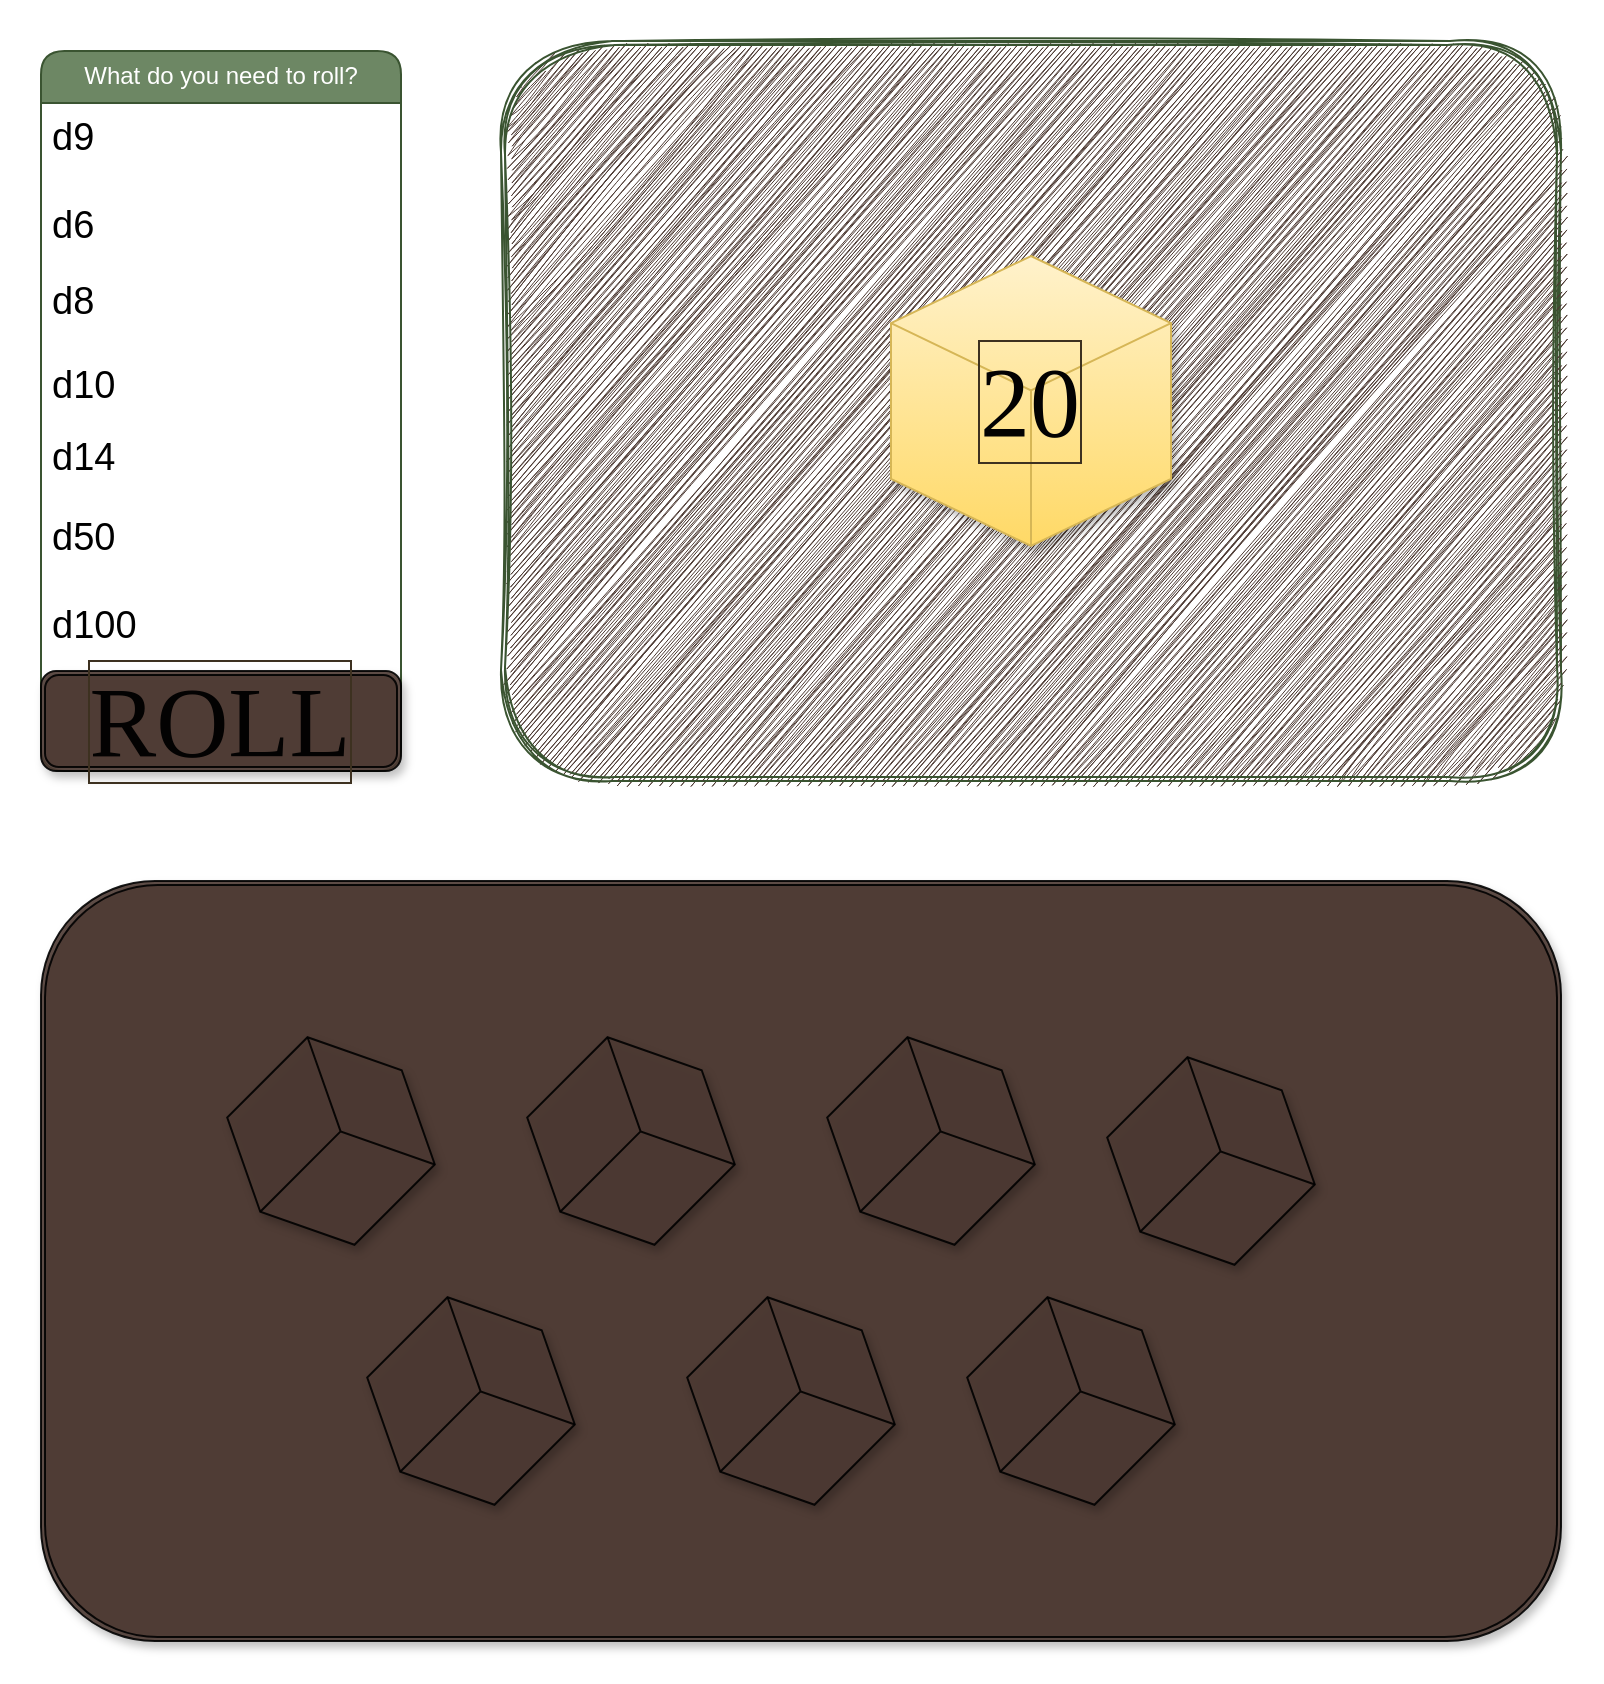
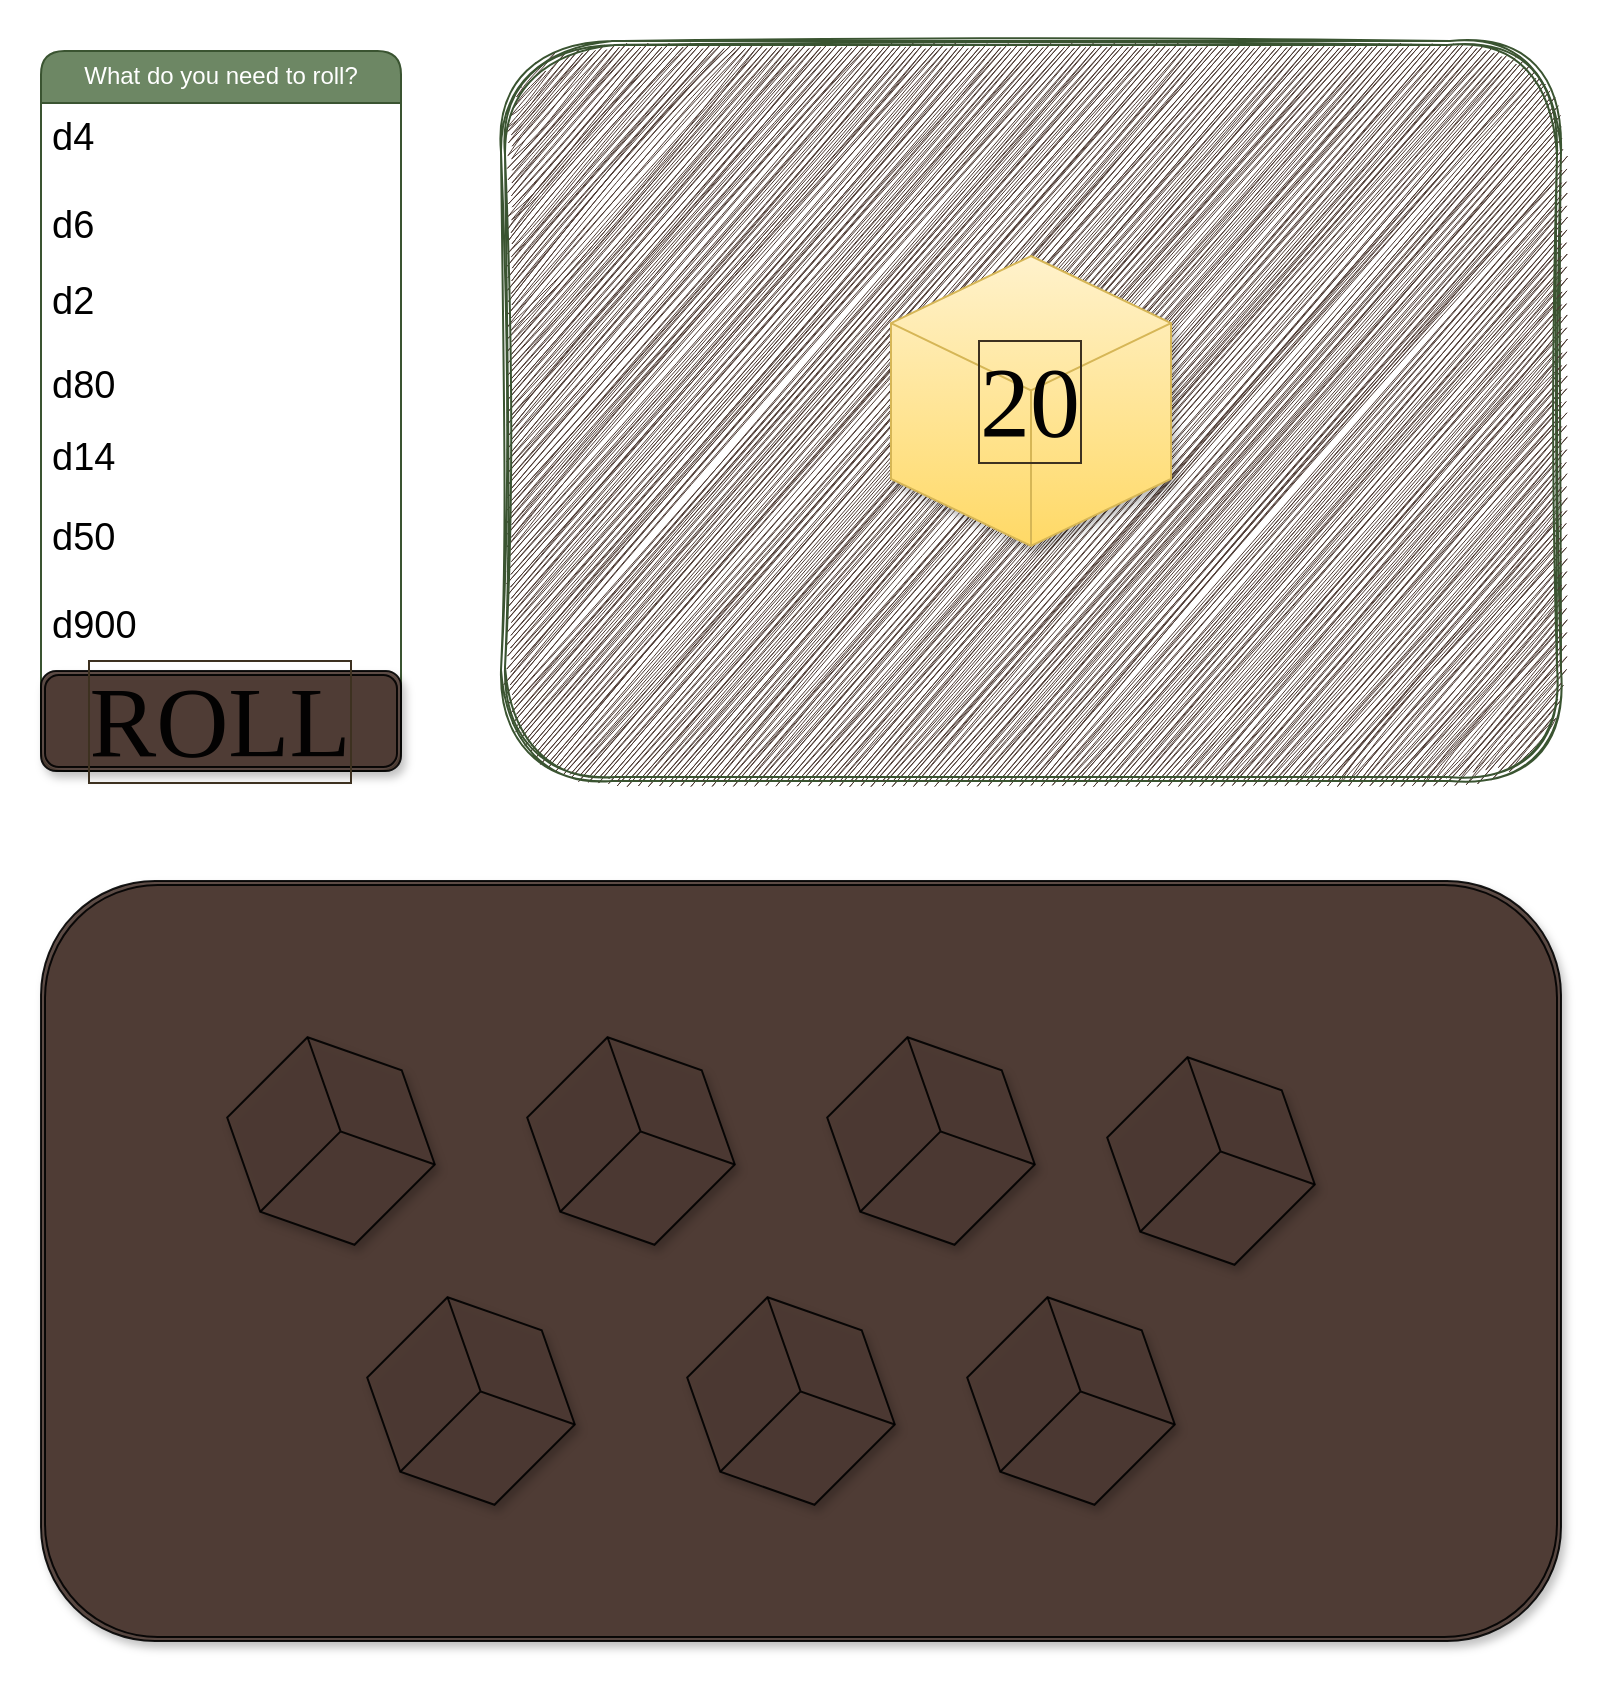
- <mxCell id="3" value="&lt;span style=&quot;background-color: initial; font-size: 19px;&quot;&gt;d9&lt;/span&gt;" style="text;strokeColor=none;fillColor=none;align=left;verticalAlign=top;spacingLeft=4;spacingRight=4;overflow=hidden;rotatable=0;points=[[0,0.5],[1,0.5]];portConstraint=eastwest;whiteSpace=wrap;html=1;rounded=1;" vertex="1" parent="2"><mxGeometry y="26" width="180" height="44" as="geometry" /></mxCell>
+ <mxCell id="3" value="&lt;span style=&quot;background-color: initial; font-size: 19px;&quot;&gt;d4&lt;/span&gt;" style="text;strokeColor=none;fillColor=none;align=left;verticalAlign=top;spacingLeft=4;spacingRight=4;overflow=hidden;rotatable=0;points=[[0,0.5],[1,0.5]];portConstraint=eastwest;whiteSpace=wrap;html=1;rounded=1;" vertex="1" parent="2"><mxGeometry y="26" width="180" height="44" as="geometry" /></mxCell>
- <mxCell id="5" value="&lt;font style=&quot;font-size: 19px;&quot;&gt;d8&lt;/font&gt;" style="text;strokeColor=none;fillColor=none;align=left;verticalAlign=top;spacingLeft=4;spacingRight=4;overflow=hidden;rotatable=0;points=[[0,0.5],[1,0.5]];portConstraint=eastwest;whiteSpace=wrap;html=1;rounded=1;" vertex="1" parent="2"><mxGeometry y="108" width="180" height="42" as="geometry" /></mxCell>
+ <mxCell id="5" value="&lt;font style=&quot;font-size: 19px;&quot;&gt;d2&lt;/font&gt;" style="text;strokeColor=none;fillColor=none;align=left;verticalAlign=top;spacingLeft=4;spacingRight=4;overflow=hidden;rotatable=0;points=[[0,0.5],[1,0.5]];portConstraint=eastwest;whiteSpace=wrap;html=1;rounded=1;" vertex="1" parent="2"><mxGeometry y="108" width="180" height="42" as="geometry" /></mxCell>
- <mxCell id="6" value="&lt;font style=&quot;font-size: 19px;&quot;&gt;d10&lt;/font&gt;" style="text;strokeColor=none;fillColor=none;align=left;verticalAlign=top;spacingLeft=4;spacingRight=4;overflow=hidden;rotatable=0;points=[[0,0.5],[1,0.5]];portConstraint=eastwest;whiteSpace=wrap;html=1;rounded=1;" vertex="1" parent="2"><mxGeometry y="150" width="180" height="36" as="geometry" /></mxCell>
+ <mxCell id="6" value="&lt;font style=&quot;font-size: 19px;&quot;&gt;d80&lt;/font&gt;" style="text;strokeColor=none;fillColor=none;align=left;verticalAlign=top;spacingLeft=4;spacingRight=4;overflow=hidden;rotatable=0;points=[[0,0.5],[1,0.5]];portConstraint=eastwest;whiteSpace=wrap;html=1;rounded=1;" vertex="1" parent="2"><mxGeometry y="150" width="180" height="36" as="geometry" /></mxCell>
- <mxCell id="9" value="&lt;font style=&quot;font-size: 19px;&quot;&gt;d100&lt;/font&gt;" style="text;strokeColor=none;fillColor=none;align=left;verticalAlign=top;spacingLeft=4;spacingRight=4;overflow=hidden;rotatable=0;points=[[0,0.5],[1,0.5]];portConstraint=eastwest;whiteSpace=wrap;html=1;rounded=1;" vertex="1" parent="2"><mxGeometry y="270" width="180" height="40" as="geometry" /></mxCell>
+ <mxCell id="9" value="&lt;font style=&quot;font-size: 19px;&quot;&gt;d900&lt;/font&gt;" style="text;strokeColor=none;fillColor=none;align=left;verticalAlign=top;spacingLeft=4;spacingRight=4;overflow=hidden;rotatable=0;points=[[0,0.5],[1,0.5]];portConstraint=eastwest;whiteSpace=wrap;html=1;rounded=1;" vertex="1" parent="2"><mxGeometry y="270" width="180" height="40" as="geometry" /></mxCell>
